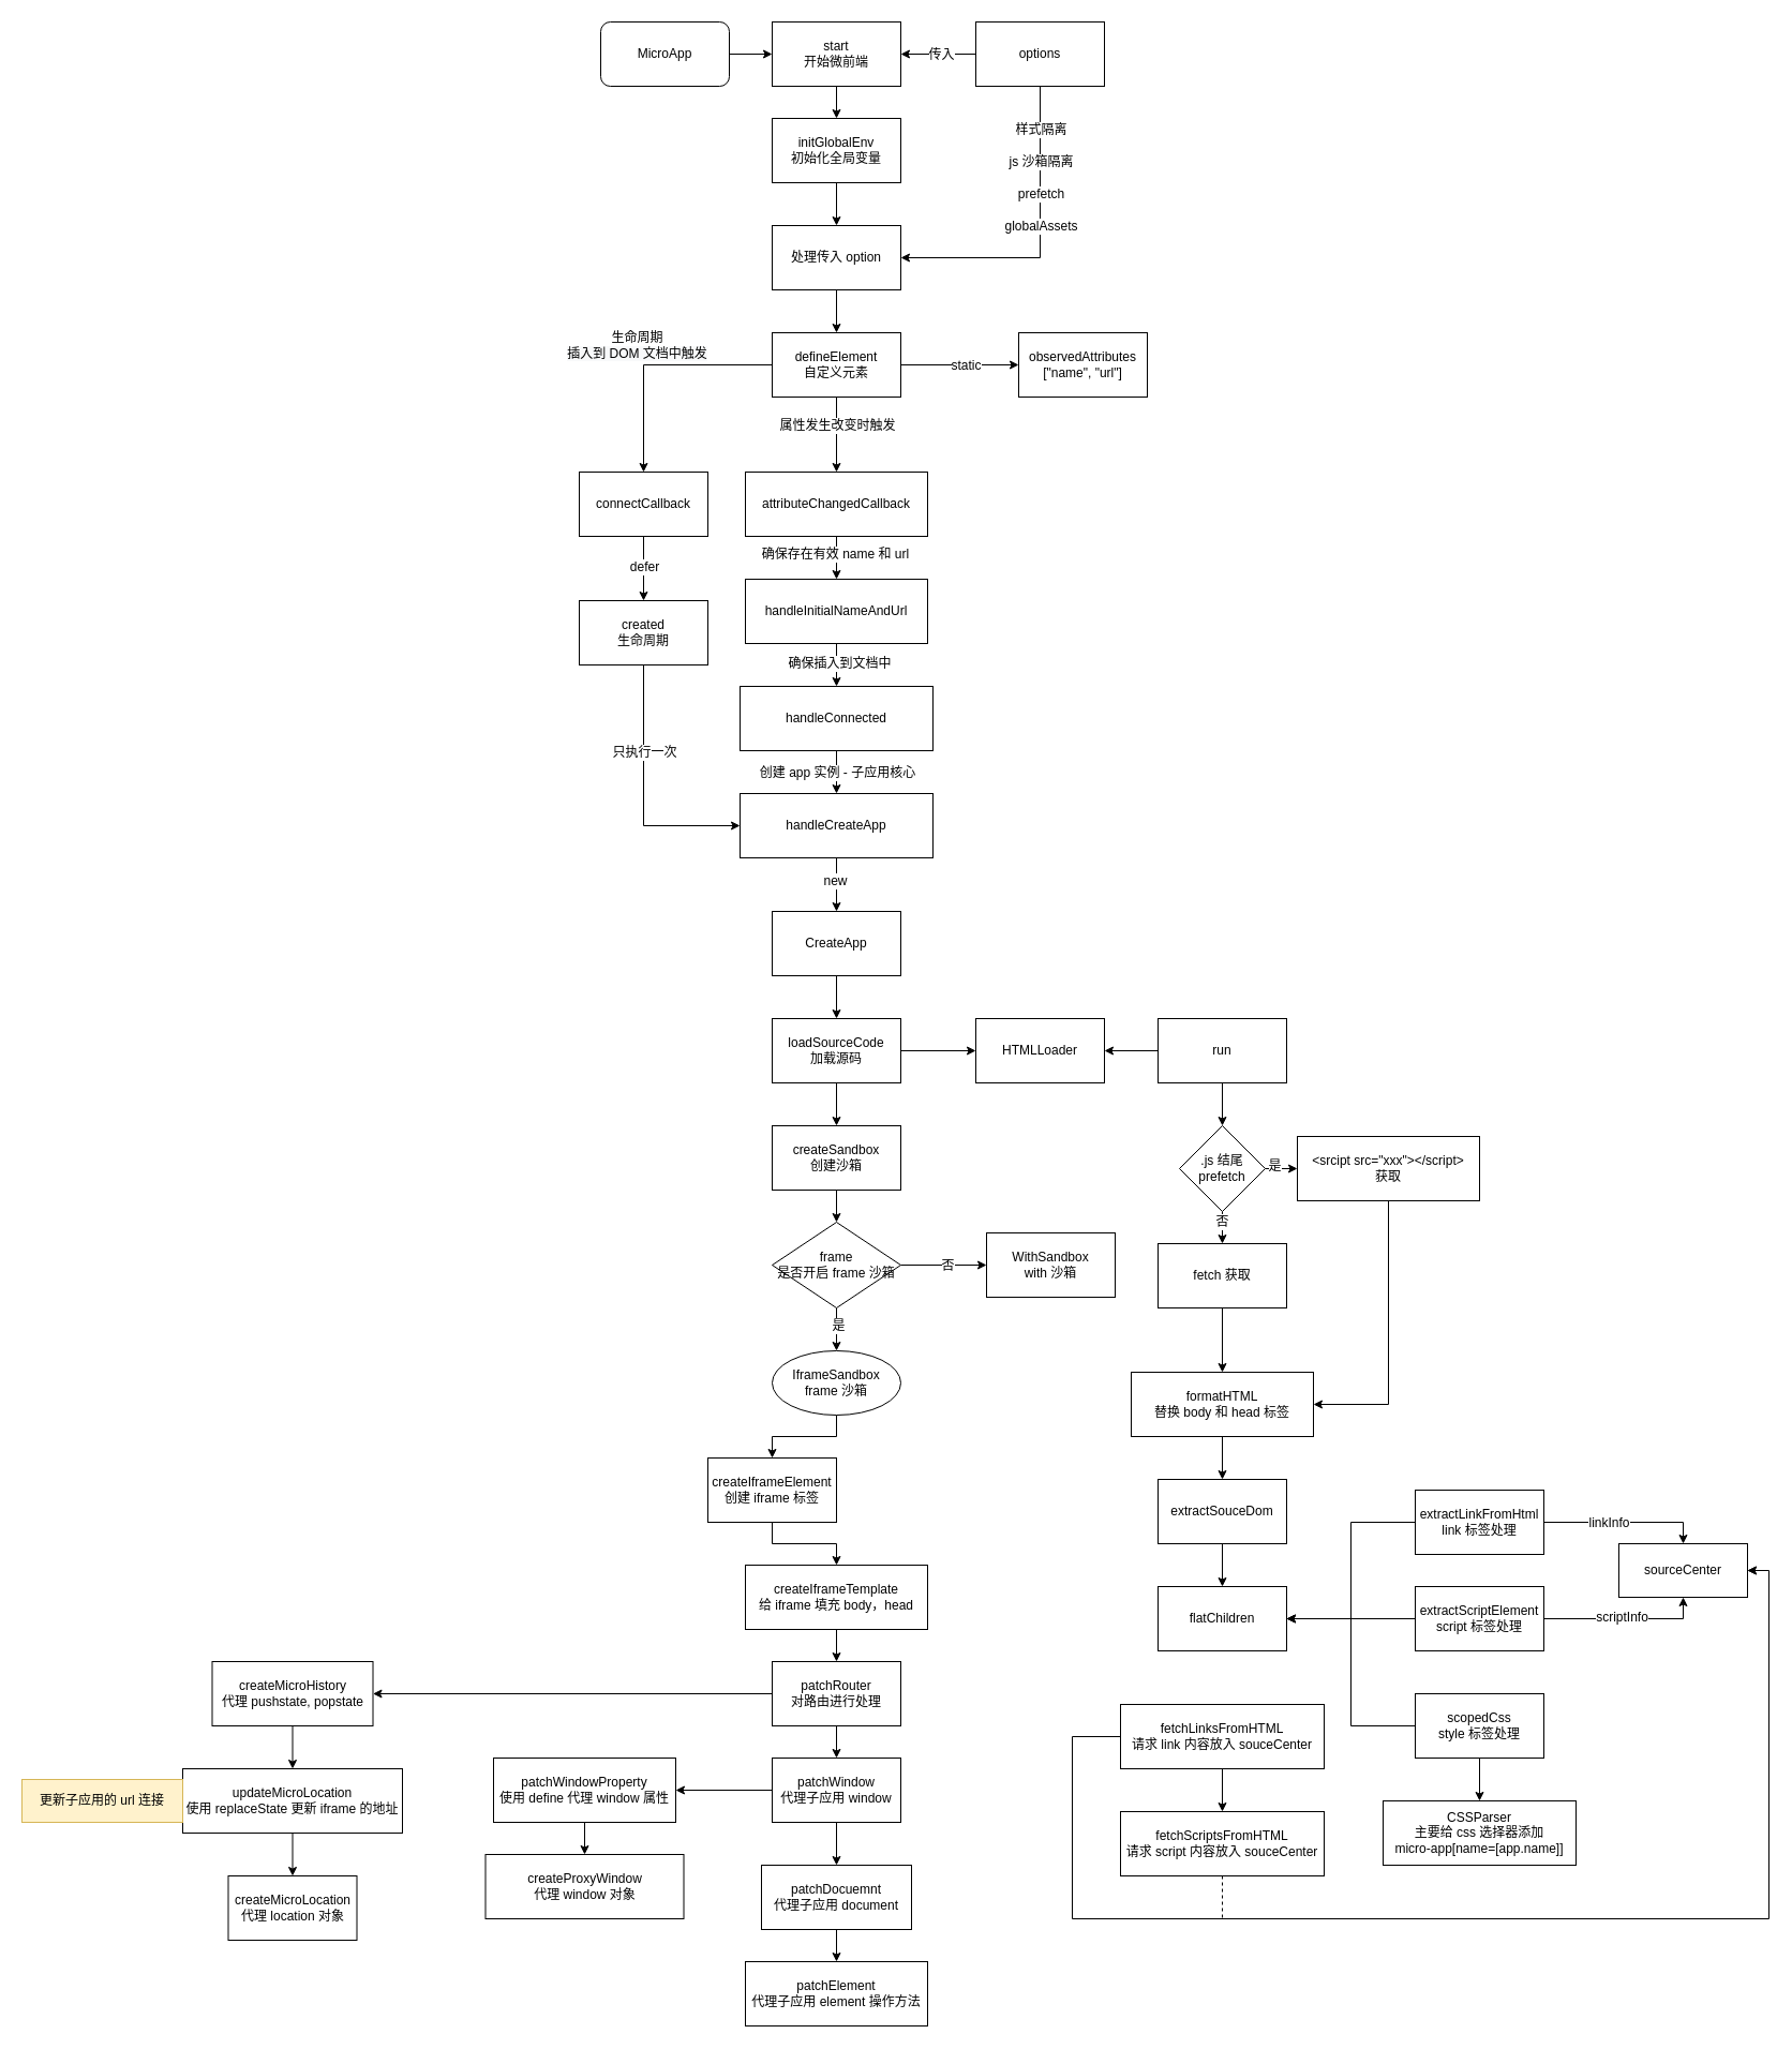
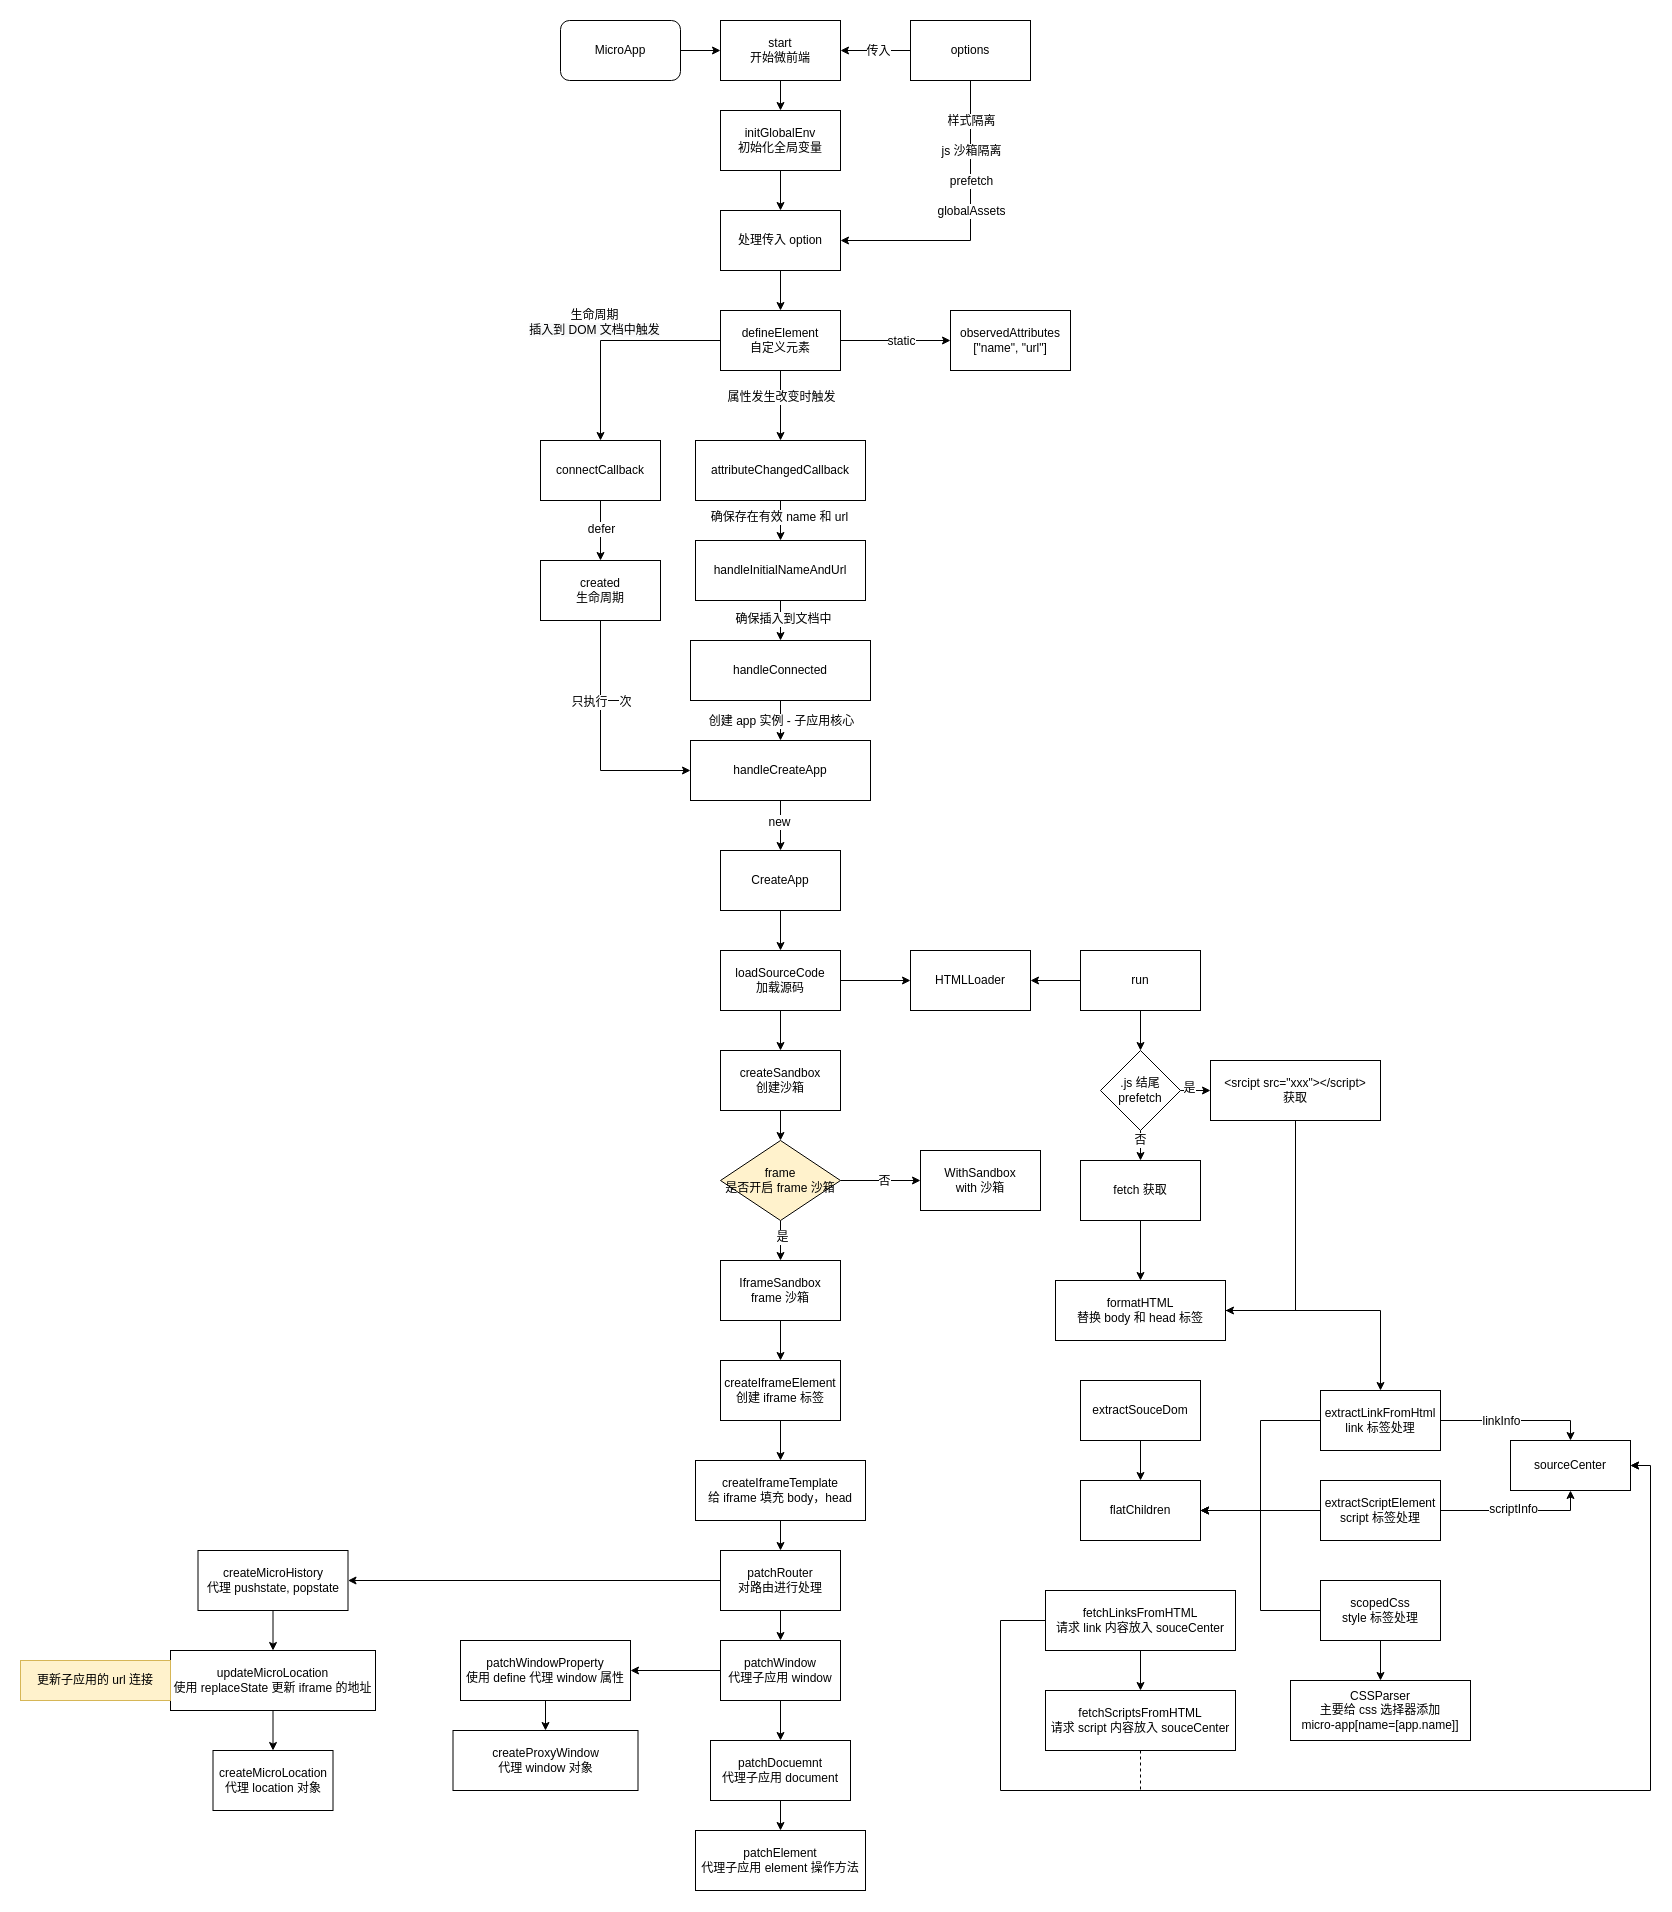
- <mxCell id="55" value="frame&lt;br&gt;是否开启 frame 沙箱" style="rhombus;whiteSpace=wrap;html=1;" parent="1" vertex="1"><mxGeometry x="720" y="1140" width="120" height="80" as="geometry" /></mxCell>
+ <mxCell id="55" value="frame&lt;br&gt;是否开启 frame 沙箱" style="rhombus;whiteSpace=wrap;html=1;fillColor=#fff2cc;" parent="1" vertex="1"><mxGeometry x="720" y="1140" width="120" height="80" as="geometry" /></mxCell>
- <mxCell id="57" value="&lt;span&gt;IframeSandbox&lt;/span&gt;&lt;br&gt;&lt;span&gt;frame 沙箱&lt;/span&gt;" style="ellipse;whiteSpace=wrap;html=1;" parent="1" vertex="1"><mxGeometry x="720" y="1260" width="120" height="60" as="geometry" /></mxCell>
+ <mxCell id="57" value="&lt;span&gt;IframeSandbox&lt;/span&gt;&lt;br&gt;&lt;span&gt;frame 沙箱&lt;/span&gt;" style="rounded=0;whiteSpace=wrap;html=1;" parent="1" vertex="1"><mxGeometry x="720" y="1260" width="120" height="60" as="geometry" /></mxCell>
- <mxCell id="72" style="edgeStyle=orthogonalEdgeStyle;rounded=0;orthogonalLoop=1;jettySize=auto;html=1;entryX=0.5;entryY=0;entryDx=0;entryDy=0;" parent="1" source="73" target="75" edge="1"><mxGeometry relative="1" as="geometry" /></mxCell>
+ <mxCell id="72" style="edgeStyle=orthogonalEdgeStyle;rounded=0;orthogonalLoop=1;jettySize=auto;html=1;" parent="1" source="73" target="80" edge="1"><mxGeometry relative="1" as="geometry" /></mxCell>
- <mxCell id="96" value="createIframeElement&lt;br&gt;创建 iframe 标签" style="rounded=0;whiteSpace=wrap;html=1;" parent="1" vertex="1"><mxGeometry x="660" y="1360" width="120" height="60" as="geometry" /></mxCell>
+ <mxCell id="96" value="createIframeElement&lt;br&gt;创建 iframe 标签" style="rounded=0;whiteSpace=wrap;html=1;" parent="1" vertex="1"><mxGeometry x="720" y="1360" width="120" height="60" as="geometry" /></mxCell>
